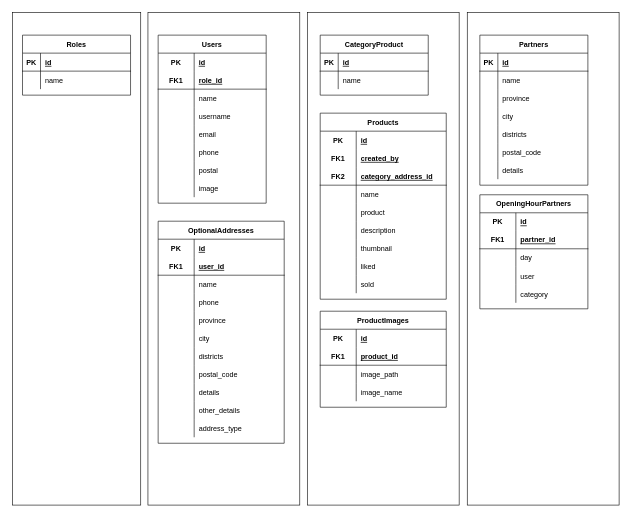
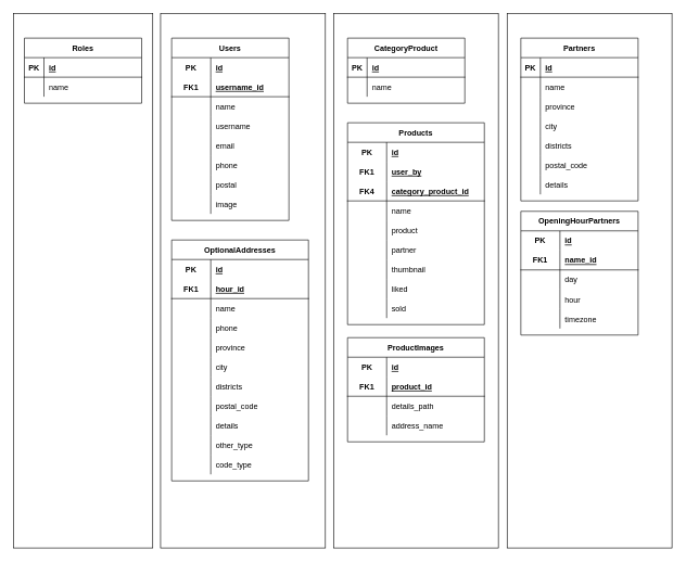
- <mxCell id="19" value="role_id" style="shape=partialRectangle;connectable=0;fillColor=none;top=0;left=0;bottom=0;right=0;align=left;spacingLeft=6;fontStyle=5;overflow=hidden;" parent="17" vertex="1"><mxGeometry x="60" width="120" height="30" as="geometry"><mxRectangle width="120" height="30" as="alternateBounds" /></mxGeometry></mxCell>
+ <mxCell id="19" value="username_id" style="shape=partialRectangle;connectable=0;fillColor=none;top=0;left=0;bottom=0;right=0;align=left;spacingLeft=6;fontStyle=5;overflow=hidden;" parent="17" vertex="1"><mxGeometry x="60" width="120" height="30" as="geometry"><mxRectangle width="120" height="30" as="alternateBounds" /></mxGeometry></mxCell>
- <mxCell id="51" value="created_by" style="shape=partialRectangle;connectable=0;fillColor=none;top=0;left=0;bottom=0;right=0;align=left;spacingLeft=6;fontStyle=5;overflow=hidden;" parent="49" vertex="1"><mxGeometry x="60" width="150" height="30" as="geometry"><mxRectangle width="150" height="30" as="alternateBounds" /></mxGeometry></mxCell>
+ <mxCell id="51" value="user_by" style="shape=partialRectangle;connectable=0;fillColor=none;top=0;left=0;bottom=0;right=0;align=left;spacingLeft=6;fontStyle=5;overflow=hidden;" parent="49" vertex="1"><mxGeometry x="60" width="150" height="30" as="geometry"><mxRectangle width="150" height="30" as="alternateBounds" /></mxGeometry></mxCell>
- <mxCell id="53" value="FK2" style="shape=partialRectangle;connectable=0;fillColor=none;top=0;left=0;bottom=0;right=0;fontStyle=1;overflow=hidden;" parent="52" vertex="1"><mxGeometry width="60" height="30" as="geometry"><mxRectangle width="60" height="30" as="alternateBounds" /></mxGeometry></mxCell>
+ <mxCell id="53" value="FK4" style="shape=partialRectangle;connectable=0;fillColor=none;top=0;left=0;bottom=0;right=0;fontStyle=1;overflow=hidden;" parent="52" vertex="1"><mxGeometry width="60" height="30" as="geometry"><mxRectangle width="60" height="30" as="alternateBounds" /></mxGeometry></mxCell>
- <mxCell id="54" value="category_address_id" style="shape=partialRectangle;connectable=0;fillColor=none;top=0;left=0;bottom=0;right=0;align=left;spacingLeft=6;fontStyle=5;overflow=hidden;" parent="52" vertex="1"><mxGeometry x="60" width="150" height="30" as="geometry"><mxRectangle width="150" height="30" as="alternateBounds" /></mxGeometry></mxCell>
+ <mxCell id="54" value="category_product_id" style="shape=partialRectangle;connectable=0;fillColor=none;top=0;left=0;bottom=0;right=0;align=left;spacingLeft=6;fontStyle=5;overflow=hidden;" parent="52" vertex="1"><mxGeometry x="60" width="150" height="30" as="geometry"><mxRectangle width="150" height="30" as="alternateBounds" /></mxGeometry></mxCell>
- <mxCell id="63" value="description" style="shape=partialRectangle;connectable=0;fillColor=none;top=0;left=0;bottom=0;right=0;align=left;spacingLeft=6;overflow=hidden;" parent="61" vertex="1"><mxGeometry x="60" width="150" height="30" as="geometry"><mxRectangle width="150" height="30" as="alternateBounds" /></mxGeometry></mxCell>
+ <mxCell id="63" value="partner" style="shape=partialRectangle;connectable=0;fillColor=none;top=0;left=0;bottom=0;right=0;align=left;spacingLeft=6;overflow=hidden;" parent="61" vertex="1"><mxGeometry x="60" width="150" height="30" as="geometry"><mxRectangle width="150" height="30" as="alternateBounds" /></mxGeometry></mxCell>
- <mxCell id="148" value="partner_id" style="shape=partialRectangle;connectable=0;fillColor=none;top=0;left=0;bottom=0;right=0;align=left;spacingLeft=6;fontStyle=5;overflow=hidden;" vertex="1" parent="146"><mxGeometry x="60" width="120" height="30" as="geometry"><mxRectangle width="120" height="30" as="alternateBounds" /></mxGeometry></mxCell>
+ <mxCell id="148" value="name_id" style="shape=partialRectangle;connectable=0;fillColor=none;top=0;left=0;bottom=0;right=0;align=left;spacingLeft=6;fontStyle=5;overflow=hidden;" vertex="1" parent="146"><mxGeometry x="60" width="120" height="30" as="geometry"><mxRectangle width="120" height="30" as="alternateBounds" /></mxGeometry></mxCell>
- <mxCell id="92" value="user_id" style="shape=partialRectangle;connectable=0;fillColor=none;top=0;left=0;bottom=0;right=0;align=left;spacingLeft=6;fontStyle=5;overflow=hidden;" vertex="1" parent="90"><mxGeometry x="60" width="150" height="30" as="geometry"><mxRectangle width="150" height="30" as="alternateBounds" /></mxGeometry></mxCell>
+ <mxCell id="92" value="hour_id" style="shape=partialRectangle;connectable=0;fillColor=none;top=0;left=0;bottom=0;right=0;align=left;spacingLeft=6;fontStyle=5;overflow=hidden;" vertex="1" parent="90"><mxGeometry x="60" width="150" height="30" as="geometry"><mxRectangle width="150" height="30" as="alternateBounds" /></mxGeometry></mxCell>
- <mxCell id="154" value="user" style="shape=partialRectangle;connectable=0;fillColor=none;top=0;left=0;bottom=0;right=0;align=left;spacingLeft=6;overflow=hidden;" vertex="1" parent="152"><mxGeometry x="60" width="120" height="30" as="geometry"><mxRectangle width="120" height="30" as="alternateBounds" /></mxGeometry></mxCell>
+ <mxCell id="154" value="hour" style="shape=partialRectangle;connectable=0;fillColor=none;top=0;left=0;bottom=0;right=0;align=left;spacingLeft=6;overflow=hidden;" vertex="1" parent="152"><mxGeometry x="60" width="120" height="30" as="geometry"><mxRectangle width="120" height="30" as="alternateBounds" /></mxGeometry></mxCell>
- <mxCell id="157" value="category" style="shape=partialRectangle;connectable=0;fillColor=none;top=0;left=0;bottom=0;right=0;align=left;spacingLeft=6;overflow=hidden;" vertex="1" parent="155"><mxGeometry x="60" width="120" height="30" as="geometry"><mxRectangle width="120" height="30" as="alternateBounds" /></mxGeometry></mxCell>
+ <mxCell id="157" value="timezone" style="shape=partialRectangle;connectable=0;fillColor=none;top=0;left=0;bottom=0;right=0;align=left;spacingLeft=6;overflow=hidden;" vertex="1" parent="155"><mxGeometry x="60" width="120" height="30" as="geometry"><mxRectangle width="120" height="30" as="alternateBounds" /></mxGeometry></mxCell>
- <mxCell id="82" value="image_path" style="shape=partialRectangle;connectable=0;fillColor=none;top=0;left=0;bottom=0;right=0;align=left;spacingLeft=6;overflow=hidden;" parent="80" vertex="1"><mxGeometry x="60" width="150" height="30" as="geometry"><mxRectangle width="150" height="30" as="alternateBounds" /></mxGeometry></mxCell>
+ <mxCell id="82" value="details_path" style="shape=partialRectangle;connectable=0;fillColor=none;top=0;left=0;bottom=0;right=0;align=left;spacingLeft=6;overflow=hidden;" parent="80" vertex="1"><mxGeometry x="60" width="150" height="30" as="geometry"><mxRectangle width="150" height="30" as="alternateBounds" /></mxGeometry></mxCell>
- <mxCell id="85" value="image_name" style="shape=partialRectangle;connectable=0;fillColor=none;top=0;left=0;bottom=0;right=0;align=left;spacingLeft=6;overflow=hidden;" parent="83" vertex="1"><mxGeometry x="60" width="150" height="30" as="geometry"><mxRectangle width="150" height="30" as="alternateBounds" /></mxGeometry></mxCell>
+ <mxCell id="85" value="address_name" style="shape=partialRectangle;connectable=0;fillColor=none;top=0;left=0;bottom=0;right=0;align=left;spacingLeft=6;overflow=hidden;" parent="83" vertex="1"><mxGeometry x="60" width="150" height="30" as="geometry"><mxRectangle width="150" height="30" as="alternateBounds" /></mxGeometry></mxCell>
- <mxCell id="116" value="other_details" style="shape=partialRectangle;connectable=0;fillColor=none;top=0;left=0;bottom=0;right=0;align=left;spacingLeft=6;overflow=hidden;" vertex="1" parent="114"><mxGeometry x="60" width="150" height="30" as="geometry"><mxRectangle width="150" height="30" as="alternateBounds" /></mxGeometry></mxCell>
+ <mxCell id="116" value="other_type" style="shape=partialRectangle;connectable=0;fillColor=none;top=0;left=0;bottom=0;right=0;align=left;spacingLeft=6;overflow=hidden;" vertex="1" parent="114"><mxGeometry x="60" width="150" height="30" as="geometry"><mxRectangle width="150" height="30" as="alternateBounds" /></mxGeometry></mxCell>
- <mxCell id="119" value="address_type" style="shape=partialRectangle;connectable=0;fillColor=none;top=0;left=0;bottom=0;right=0;align=left;spacingLeft=6;overflow=hidden;" vertex="1" parent="117"><mxGeometry x="60" width="150" height="30" as="geometry"><mxRectangle width="150" height="30" as="alternateBounds" /></mxGeometry></mxCell>
+ <mxCell id="119" value="code_type" style="shape=partialRectangle;connectable=0;fillColor=none;top=0;left=0;bottom=0;right=0;align=left;spacingLeft=6;overflow=hidden;" vertex="1" parent="117"><mxGeometry x="60" width="150" height="30" as="geometry"><mxRectangle width="150" height="30" as="alternateBounds" /></mxGeometry></mxCell>
